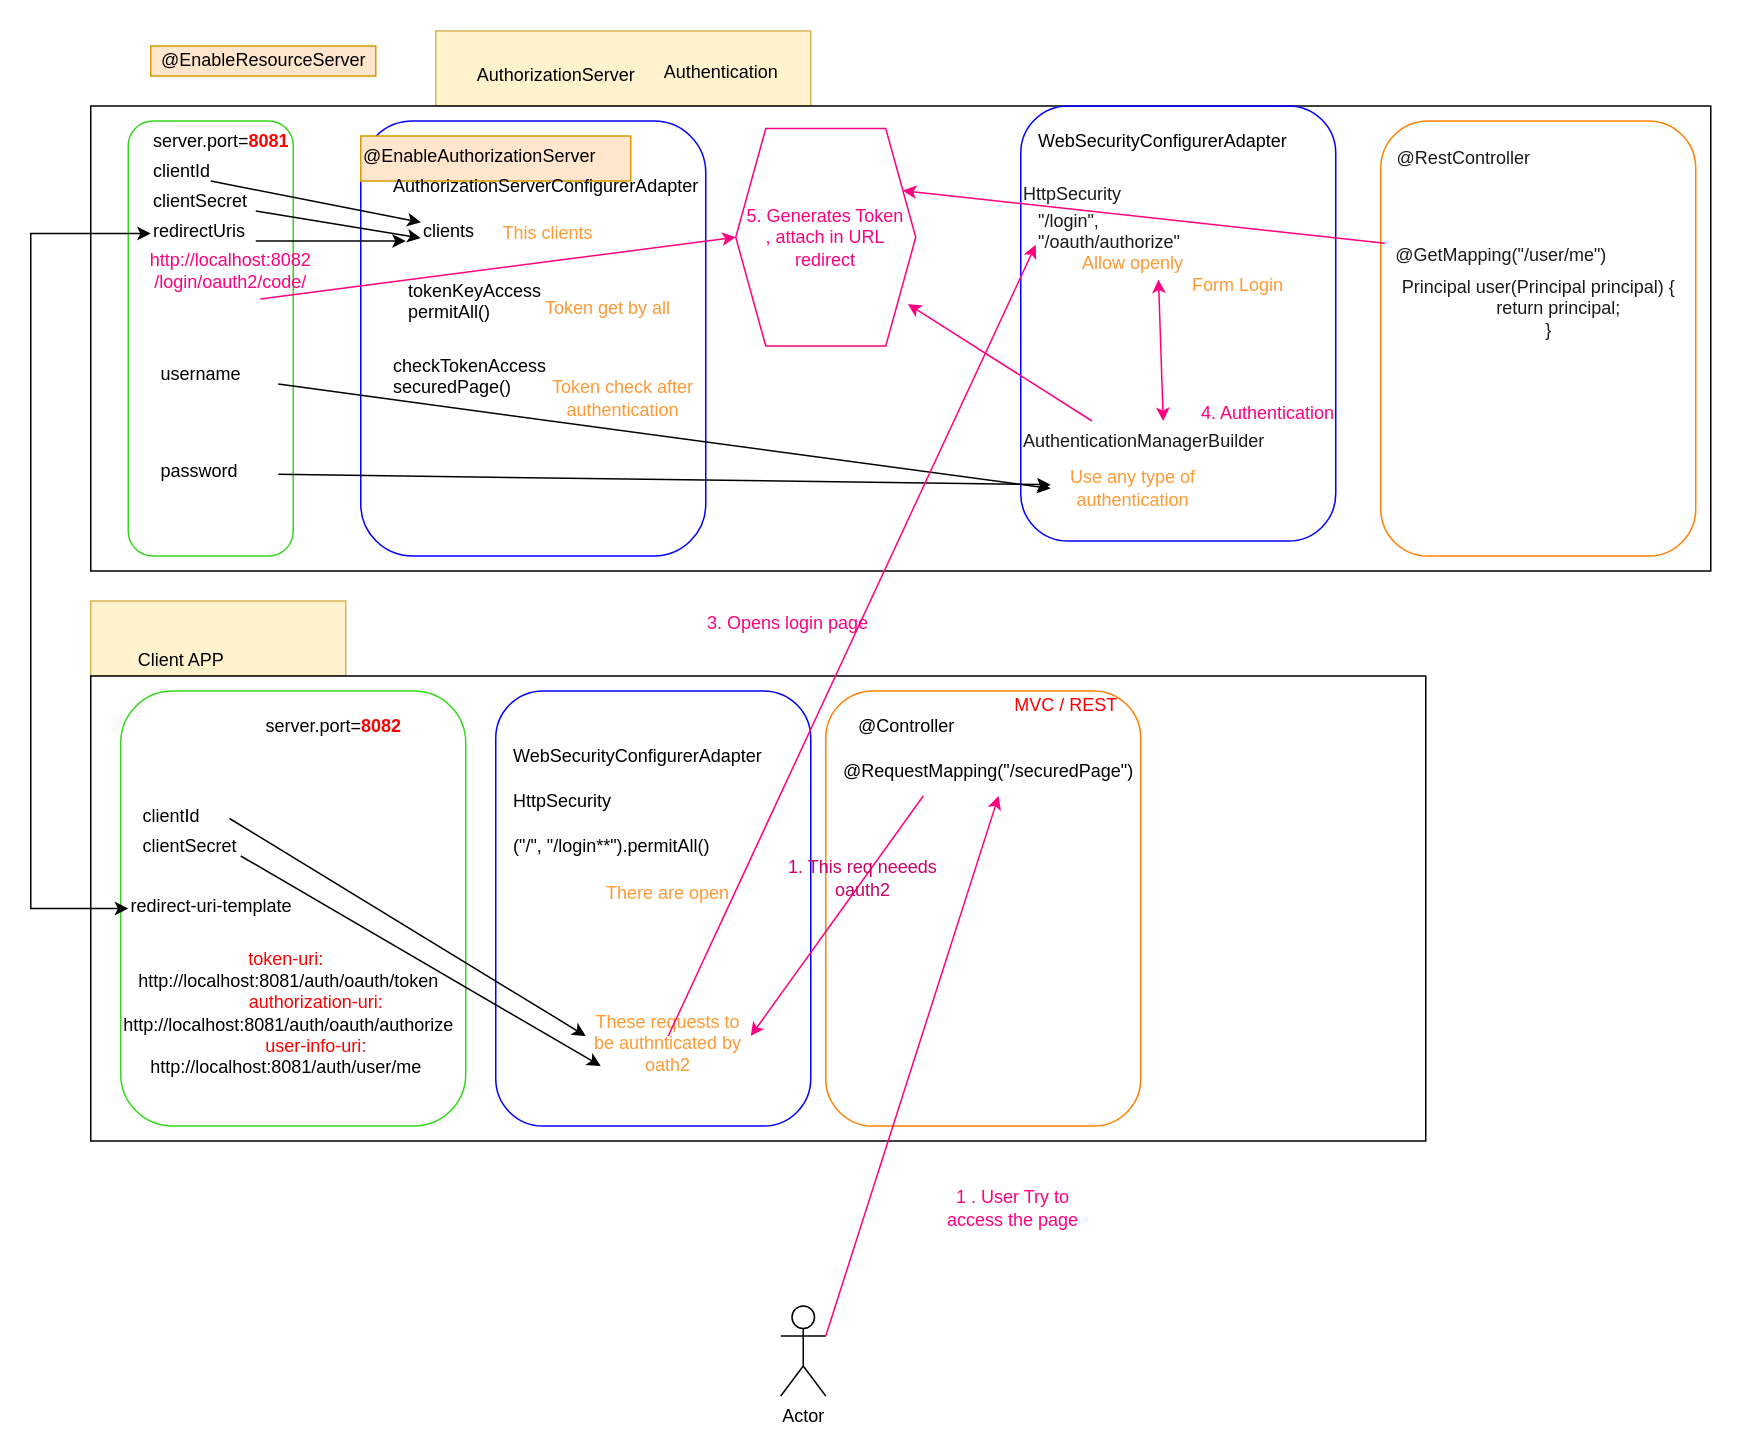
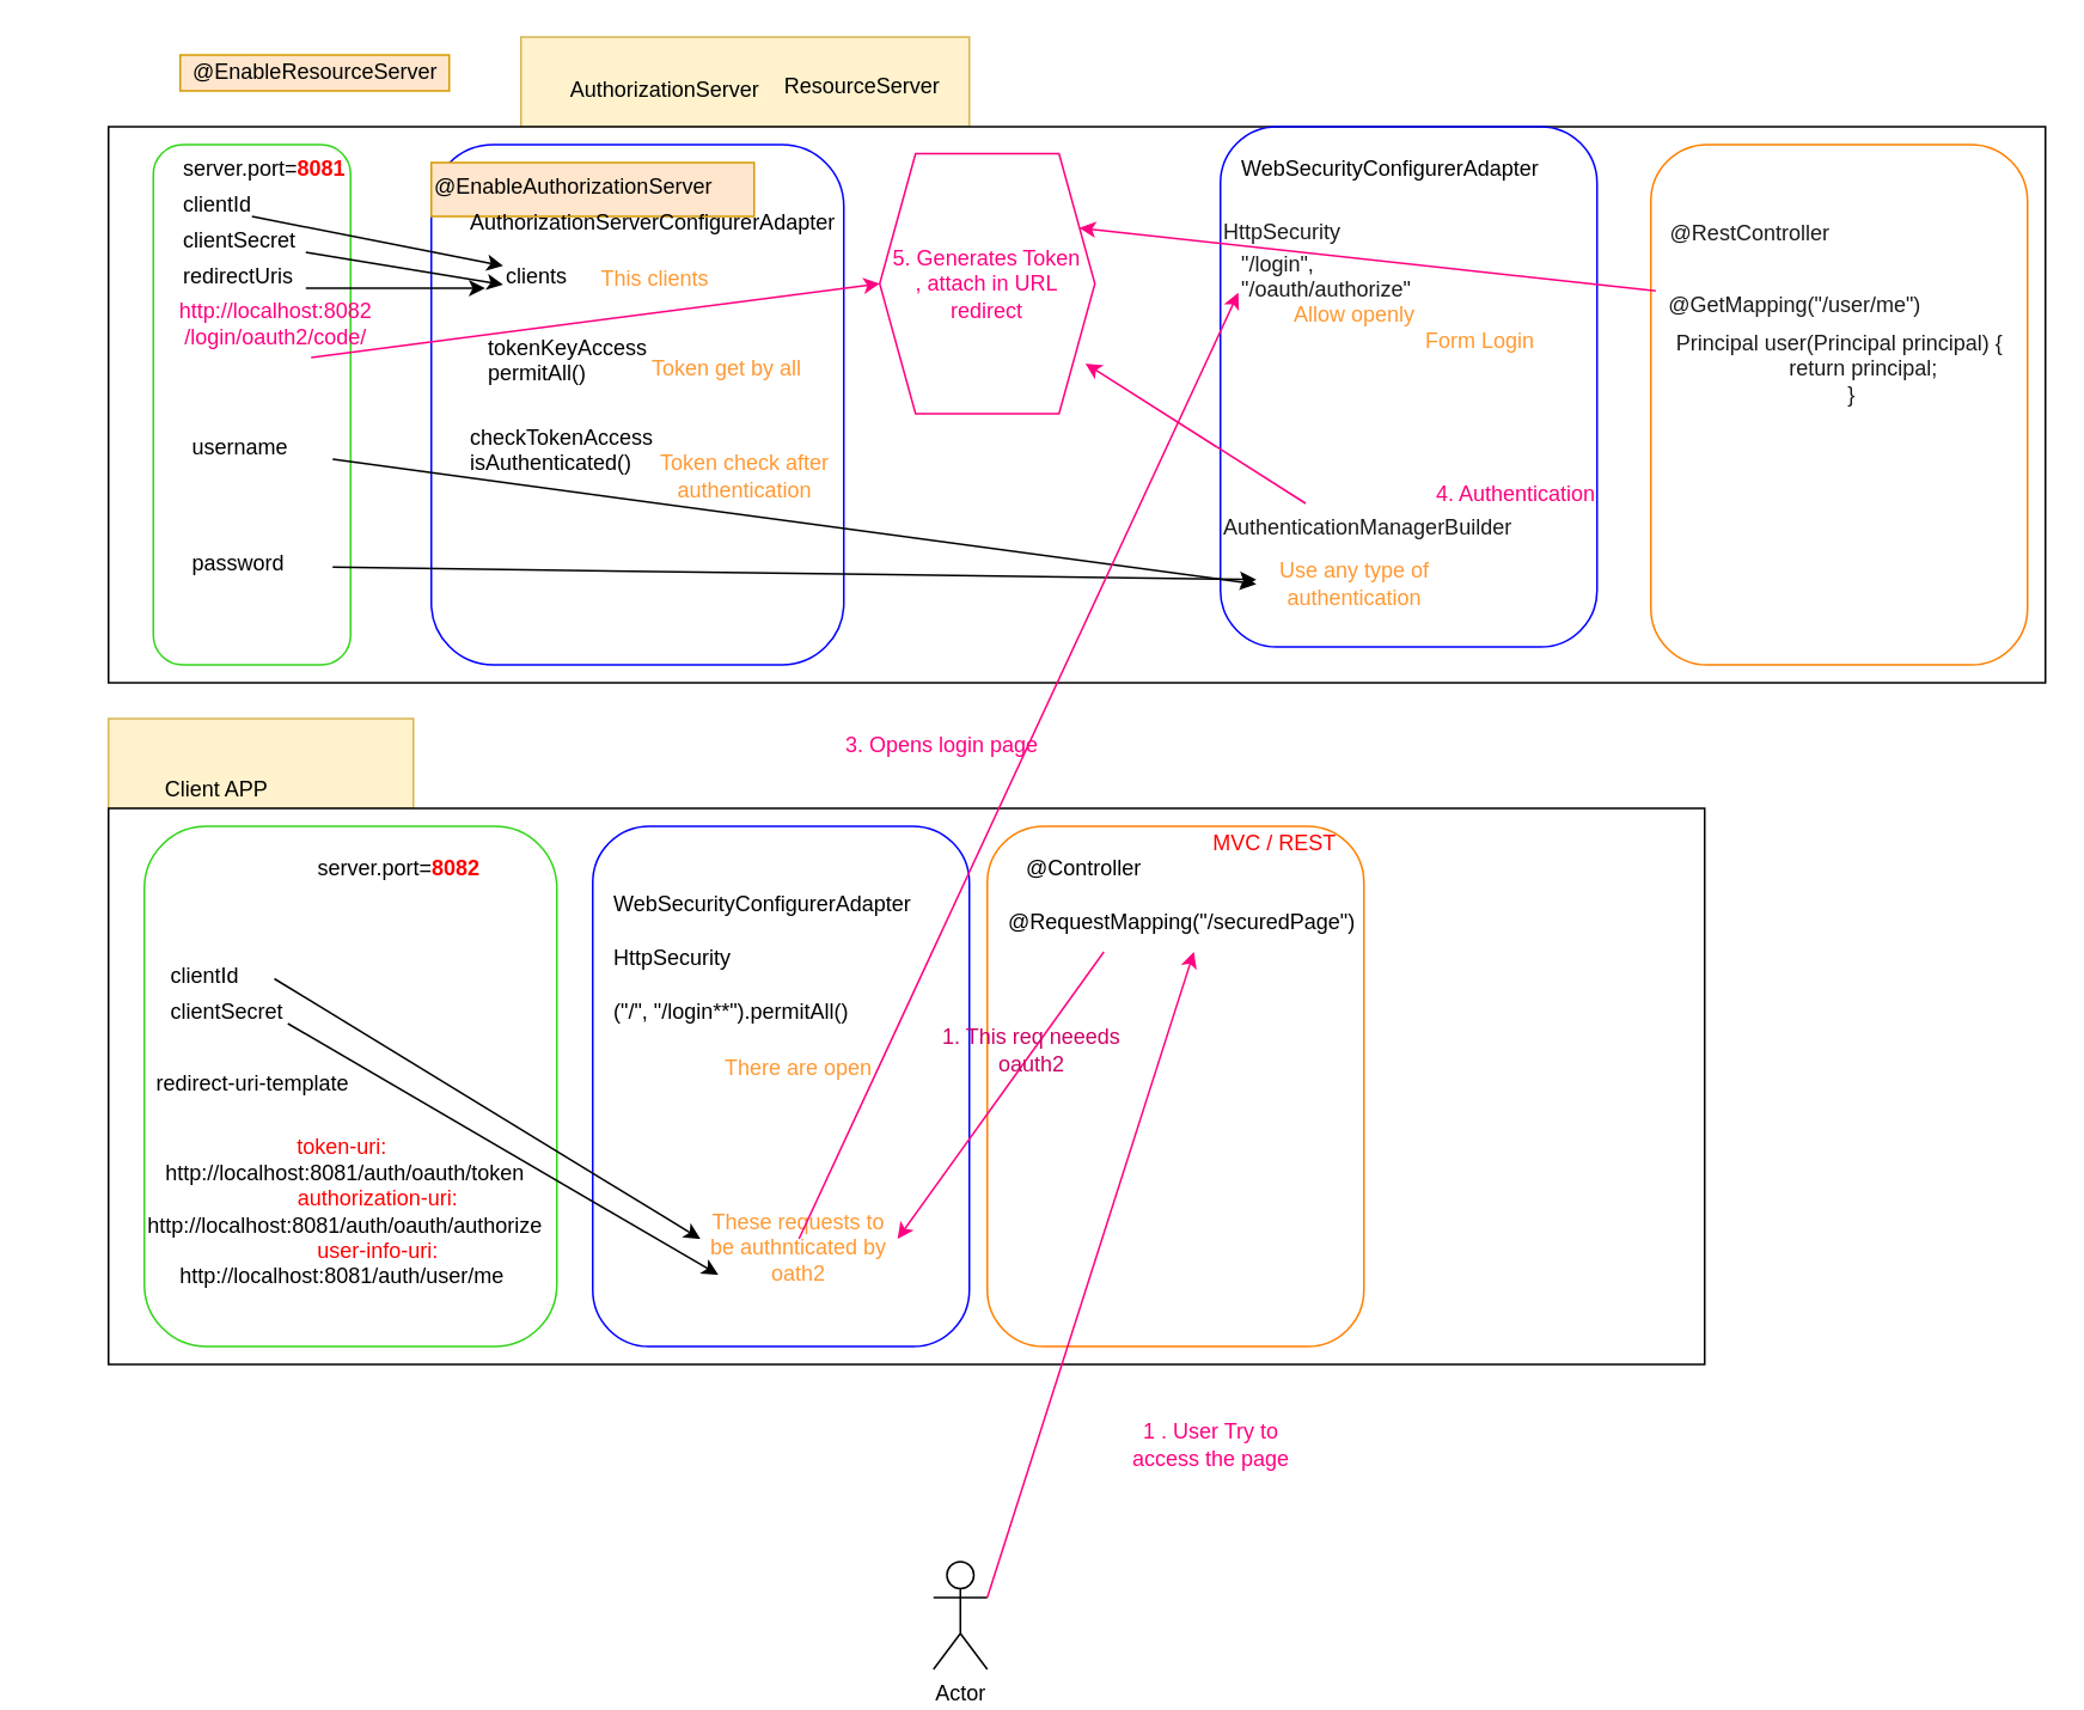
- <mxCell id="57" value="&lt;div&gt;Authentication&lt;/div&gt;&lt;div&gt;&lt;br&gt;&lt;/div&gt;" style="text;html=1;align=center;verticalAlign=middle;resizable=0;points=[];autosize=1;strokeColor=none;fillColor=none;" parent="1" vertex="1"><mxGeometry x="430" y="40" width="100" height="30" as="geometry" /></mxCell>
+ <mxCell id="57" value="&lt;div&gt;ResourceServer&lt;/div&gt;&lt;div&gt;&lt;br&gt;&lt;/div&gt;" style="text;html=1;align=center;verticalAlign=middle;resizable=0;points=[];autosize=1;strokeColor=none;fillColor=none;" parent="1" vertex="1"><mxGeometry x="430" y="40" width="100" height="30" as="geometry" /></mxCell>
- <mxCell id="39" value="@RestController" style="text;html=1;align=center;verticalAlign=middle;resizable=0;points=[];autosize=1;strokeColor=none;fillColor=none;fontColor=#1A1A1A;" parent="1" vertex="1"><mxGeometry x="925" y="95" width="100" height="20" as="geometry" /></mxCell>
+ <mxCell id="39" value="@RestController" style="text;html=1;align=center;verticalAlign=middle;resizable=0;points=[];autosize=1;strokeColor=none;fillColor=none;fontColor=#1A1A1A;" parent="1" vertex="1"><mxGeometry x="925" y="120" width="100" height="20" as="geometry" /></mxCell>
- <mxCell id="37" value="" style="endArrow=classic;startArrow=classic;html=1;rounded=0;fontColor=#1A1A1A;entryX=0.653;entryY=1.571;entryDx=0;entryDy=0;entryPerimeter=0;strokeColor=#FF0080;exitX=0.5;exitY=0;exitDx=0;exitDy=0;" parent="1" source="30" target="36" edge="1"><mxGeometry width="50" height="50" relative="1" as="geometry"><mxPoint x="595" y="310" as="sourcePoint" /><mxPoint x="750" y="190" as="targetPoint" /></mxGeometry></mxCell>
- <mxCell id="22" value="checkTokenAccess securedPage()" style="text;whiteSpace=wrap;html=1;" parent="1" vertex="1"><mxGeometry x="260" y="230" width="130" height="30" as="geometry" /></mxCell>
+ <mxCell id="22" value="checkTokenAccess isAuthenticated()" style="text;whiteSpace=wrap;html=1;" parent="1" vertex="1"><mxGeometry x="260" y="230" width="130" height="30" as="geometry" /></mxCell>
- <mxCell id="47" value="" style="endArrow=classic;startArrow=classic;html=1;rounded=0;fontColor=#000000;strokeColor=#000000;exitX=0;exitY=0.5;exitDx=0;exitDy=0;entryX=0;entryY=0.5;entryDx=0;entryDy=0;" parent="1" source="46" target="15" edge="1"><mxGeometry width="50" height="50" relative="1" as="geometry"><mxPoint x="600" y="430" as="sourcePoint" /><mxPoint x="650" y="380" as="targetPoint" /><Array as="points"><mxPoint x="20" y="605" /><mxPoint x="20" y="155" /></Array></mxGeometry></mxCell>
